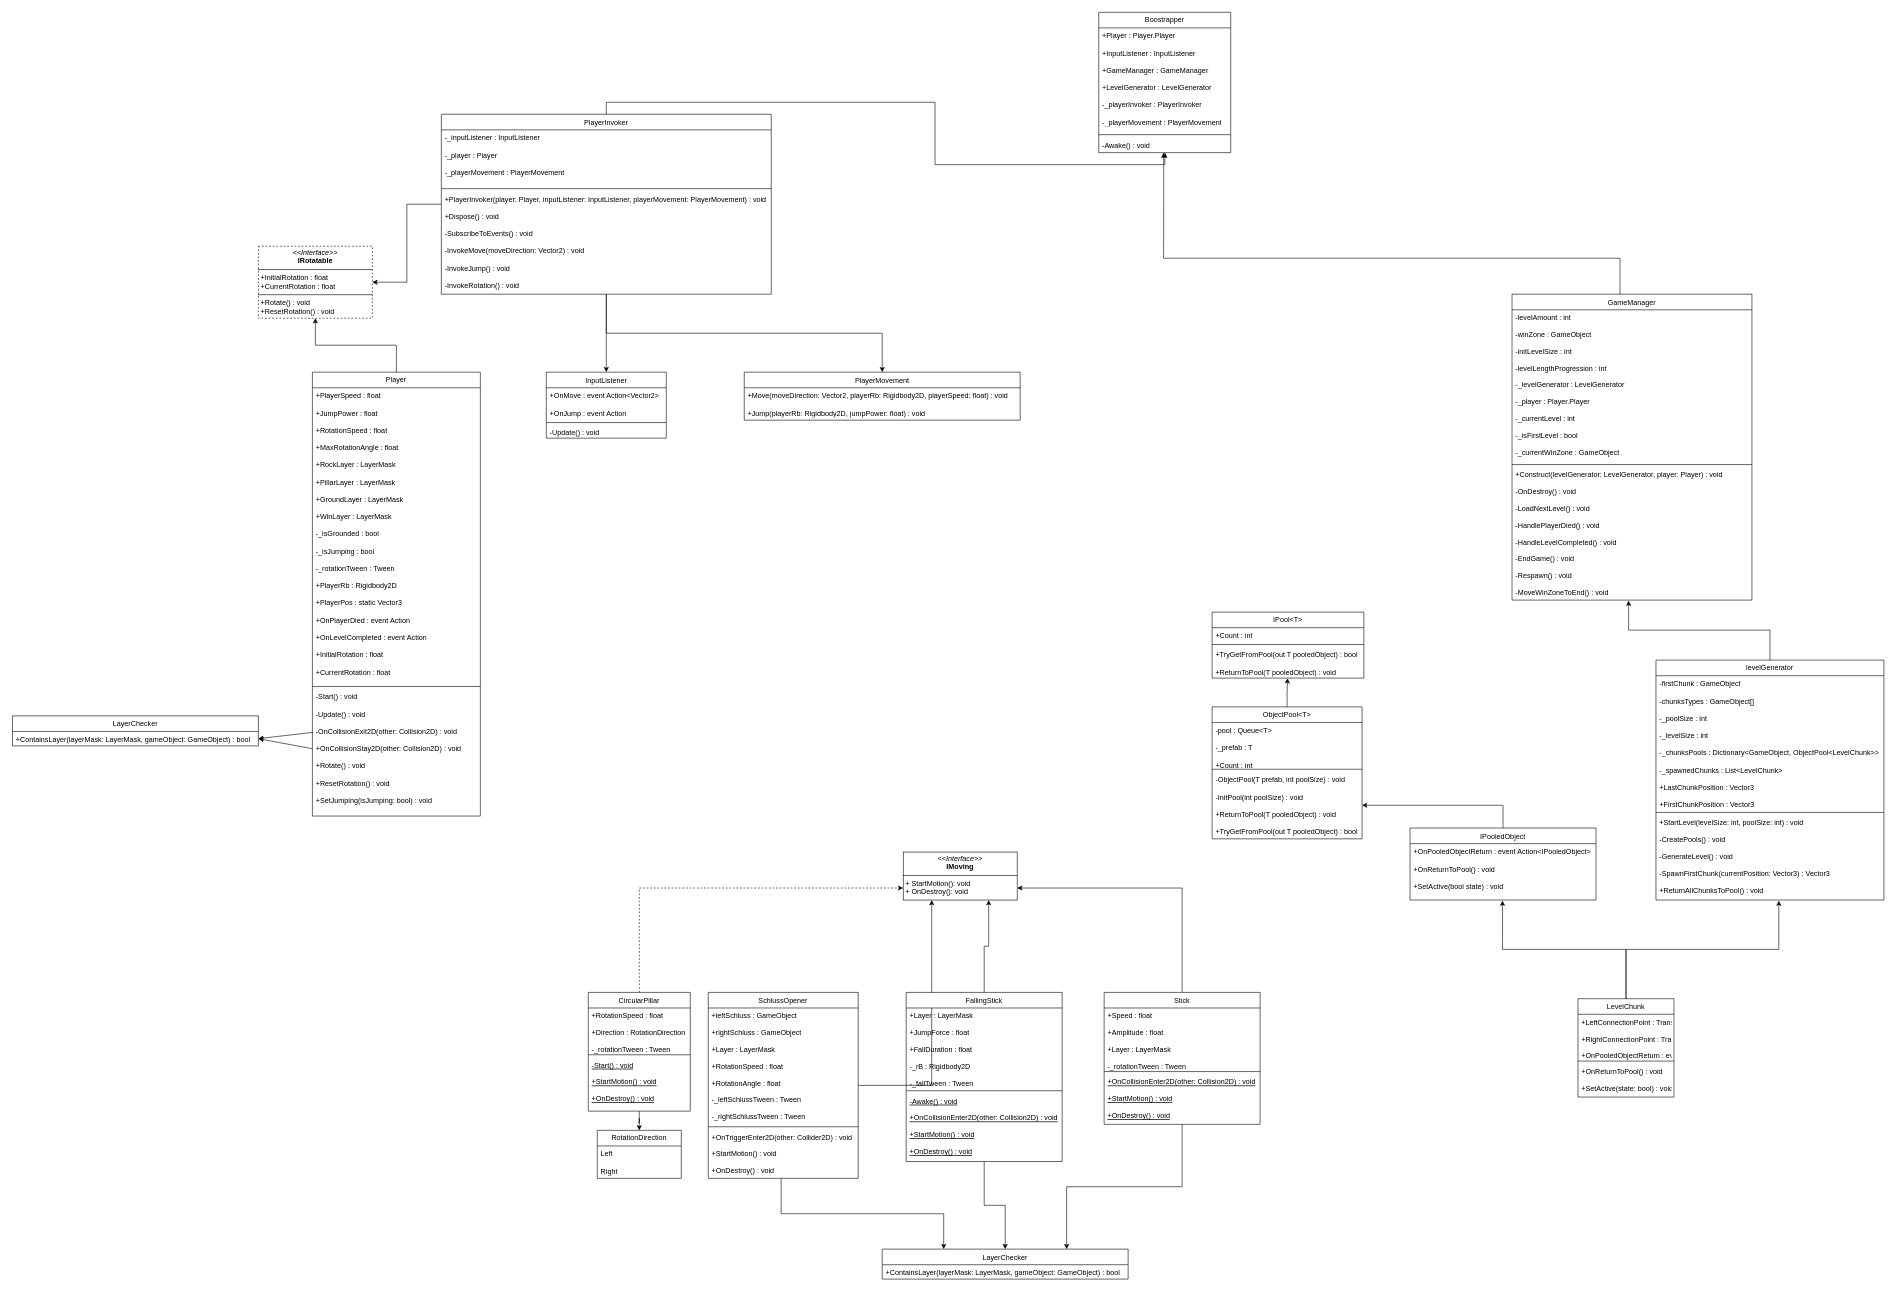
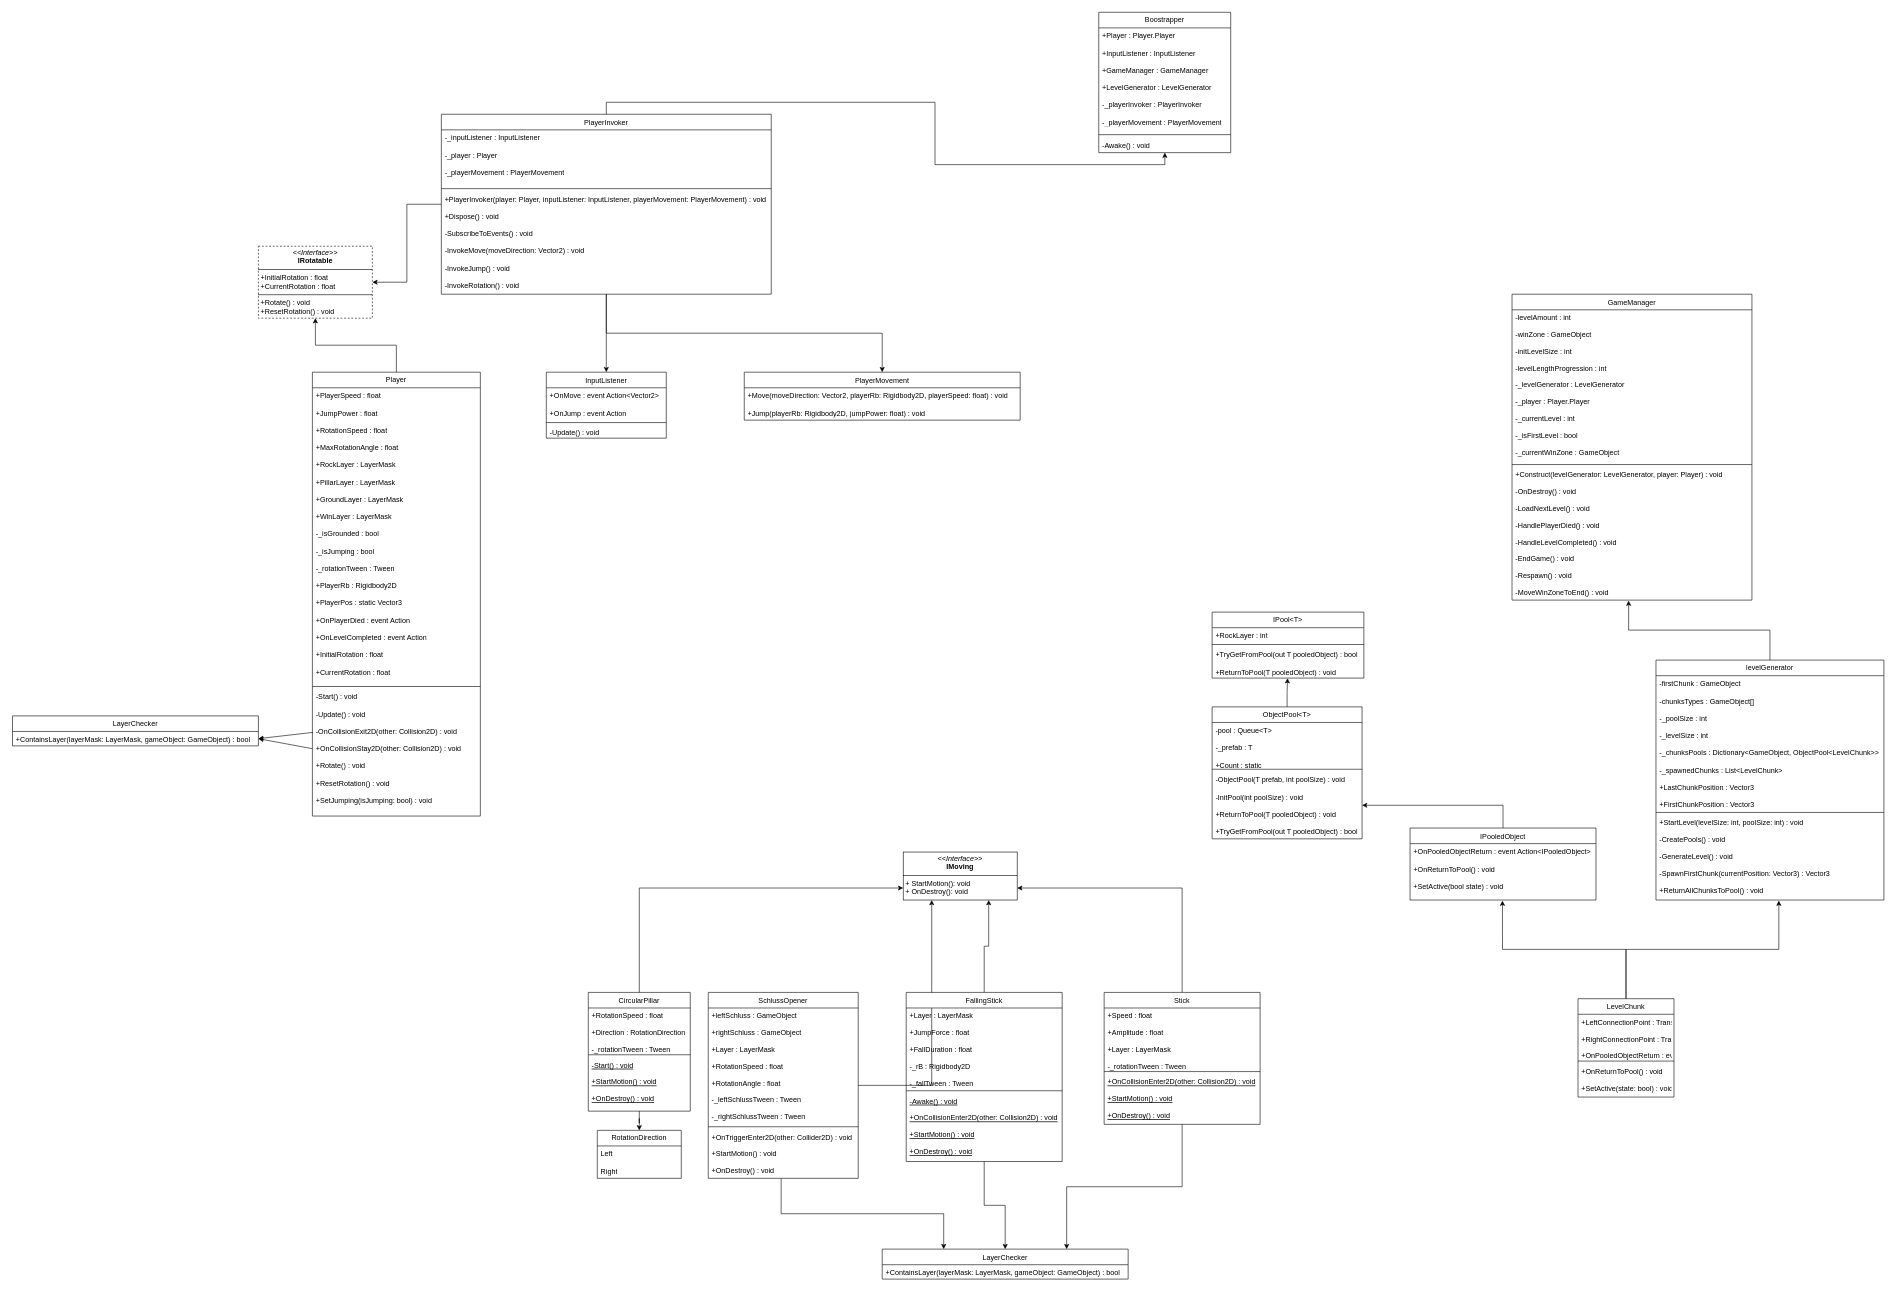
- <mxCell id="82" style="edgeStyle=orthogonalEdgeStyle;rounded=0;orthogonalLoop=1;jettySize=auto;html=1;entryX=0.492;entryY=1;entryDx=0;entryDy=0;entryPerimeter=0;fontFamily=Helvetica;fontSize=12;fontColor=default;" parent="1" source="6" target="44" edge="1"><mxGeometry relative="1" as="geometry"><Array as="points"><mxPoint x="2700" y="430" /><mxPoint x="1939" y="430" /></Array></mxGeometry></mxCell>
- <mxCell id="46" value="&lt;div&gt;+Count : int&lt;/div&gt;" style="text;strokeColor=none;fillColor=none;align=left;verticalAlign=top;spacingLeft=4;spacingRight=4;overflow=hidden;rotatable=0;points=[[0,0.5],[1,0.5]];portConstraint=eastwest;whiteSpace=wrap;html=1;" parent="45" vertex="1"><mxGeometry y="26" width="253" height="24" as="geometry" /></mxCell>
+ <mxCell id="46" value="&lt;div&gt;+RockLayer : int&lt;/div&gt;" style="text;strokeColor=none;fillColor=none;align=left;verticalAlign=top;spacingLeft=4;spacingRight=4;overflow=hidden;rotatable=0;points=[[0,0.5],[1,0.5]];portConstraint=eastwest;whiteSpace=wrap;html=1;" parent="45" vertex="1"><mxGeometry y="26" width="253" height="24" as="geometry" /></mxCell>
- <mxCell id="50" value="&lt;div&gt;-pool : Queue&amp;lt;T&amp;gt;&lt;/div&gt;&lt;div&gt;&lt;br&gt;&lt;/div&gt;&lt;div&gt;-_prefab : T&lt;/div&gt;&lt;div&gt;&lt;br&gt;&lt;/div&gt;&lt;div&gt;+Count : int&lt;/div&gt;" style="text;strokeColor=none;fillColor=none;align=left;verticalAlign=top;spacingLeft=4;spacingRight=4;overflow=hidden;rotatable=0;points=[[0,0.5],[1,0.5]];portConstraint=eastwest;whiteSpace=wrap;html=1;fontFamily=Helvetica;fontSize=12;fontColor=default;" parent="49" vertex="1"><mxGeometry y="26" width="250" height="74" as="geometry" /></mxCell>
+ <mxCell id="50" value="&lt;div&gt;-pool : Queue&amp;lt;T&amp;gt;&lt;/div&gt;&lt;div&gt;&lt;br&gt;&lt;/div&gt;&lt;div&gt;-_prefab : T&lt;/div&gt;&lt;div&gt;&lt;br&gt;&lt;/div&gt;&lt;div&gt;+Count : static&lt;/div&gt;" style="text;strokeColor=none;fillColor=none;align=left;verticalAlign=top;spacingLeft=4;spacingRight=4;overflow=hidden;rotatable=0;points=[[0,0.5],[1,0.5]];portConstraint=eastwest;whiteSpace=wrap;html=1;fontFamily=Helvetica;fontSize=12;fontColor=default;" parent="49" vertex="1"><mxGeometry y="26" width="250" height="74" as="geometry" /></mxCell>
- <mxCell id="11" style="edgeStyle=orthogonalEdgeStyle;rounded=0;orthogonalLoop=1;jettySize=auto;html=1;entryX=0;entryY=0.75;entryDx=0;entryDy=0;exitX=0.5;exitY=0;exitDx=0;exitDy=0;dashed=1;" parent="1" source="13" target="10" edge="1"><mxGeometry relative="1" as="geometry" /></mxCell>
+ <mxCell id="11" style="edgeStyle=orthogonalEdgeStyle;rounded=0;orthogonalLoop=1;jettySize=auto;html=1;entryX=0;entryY=0.75;entryDx=0;entryDy=0;exitX=0.5;exitY=0;exitDx=0;exitDy=0;" parent="1" source="13" target="10" edge="1"><mxGeometry relative="1" as="geometry" /></mxCell>
